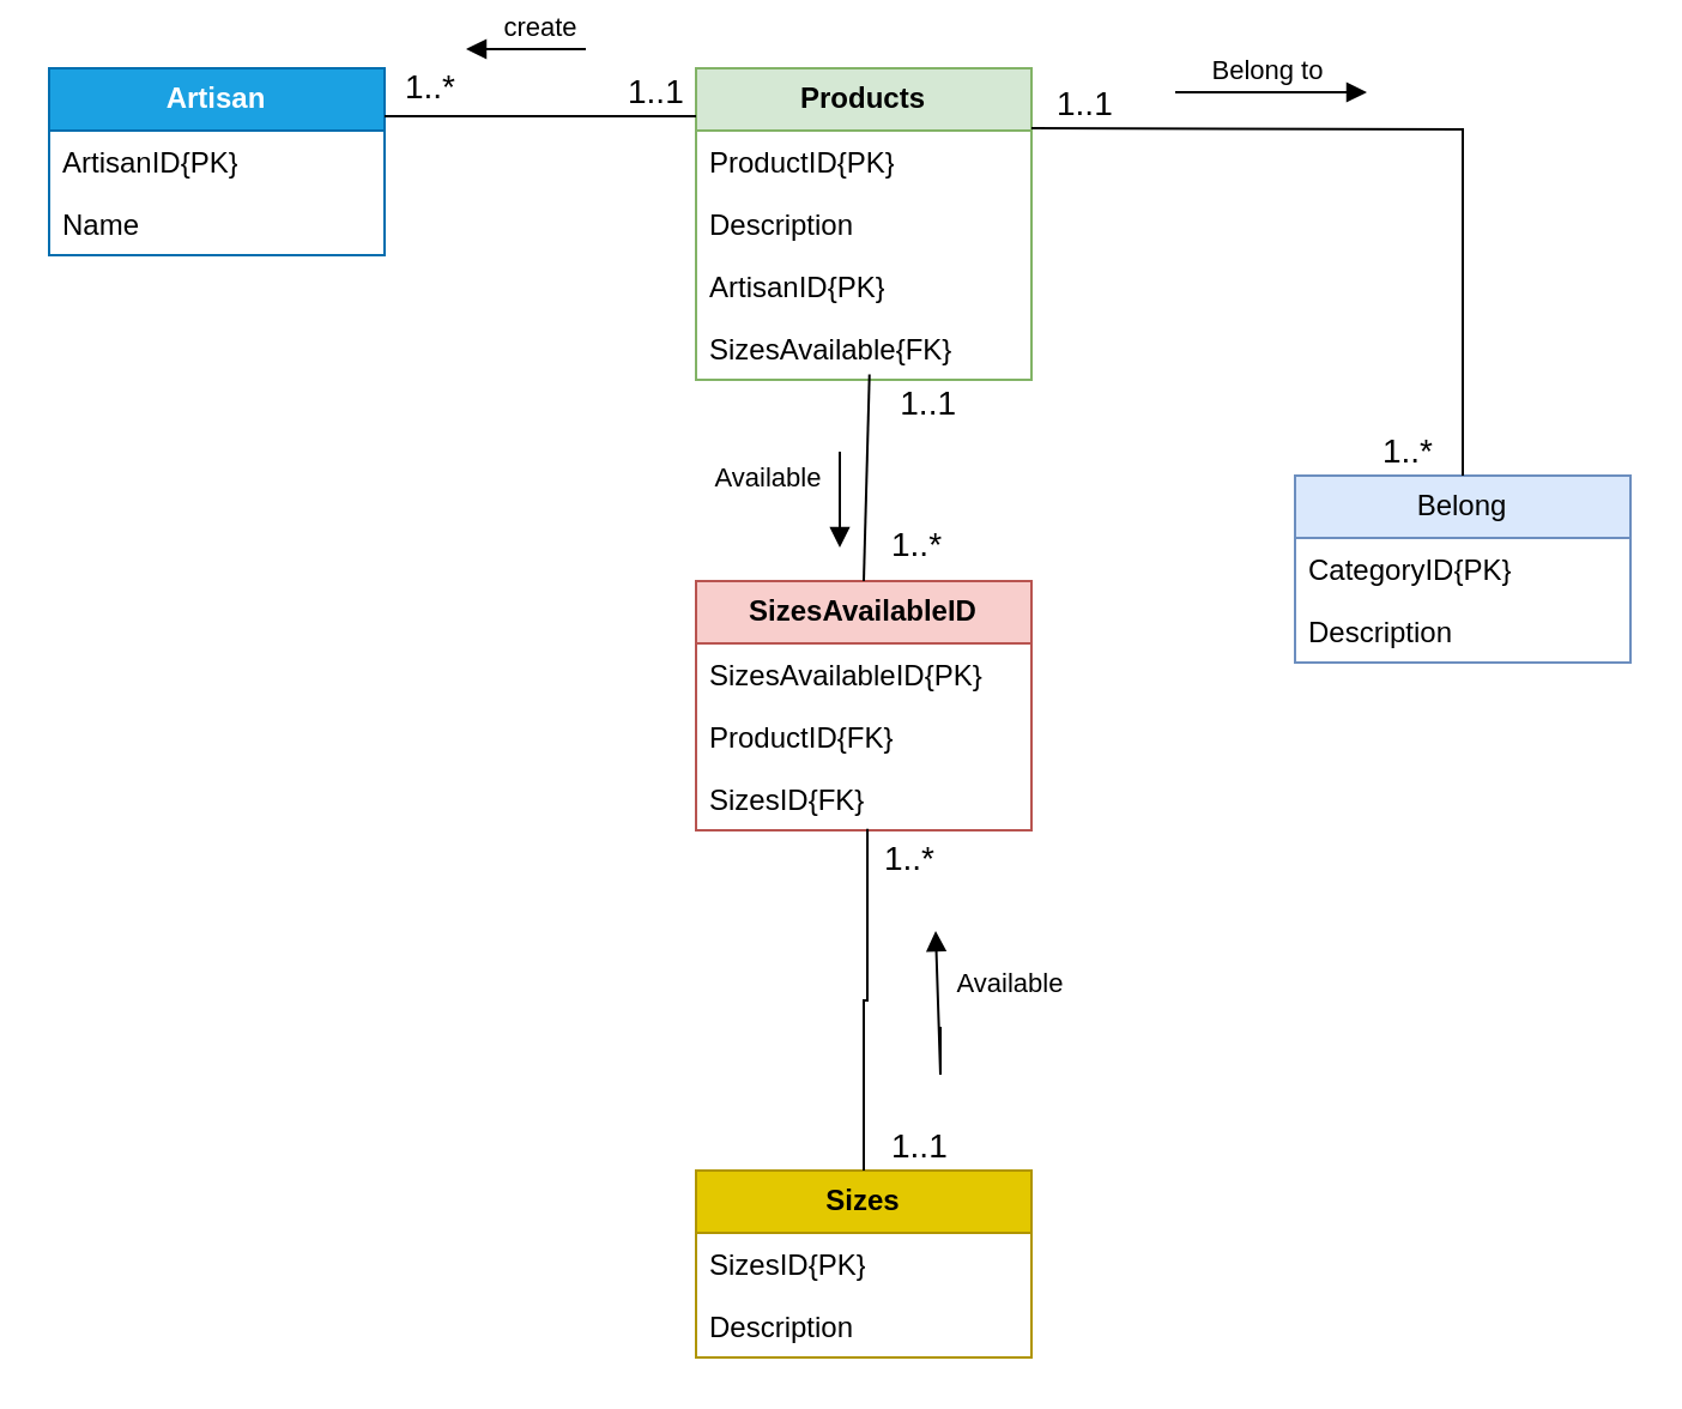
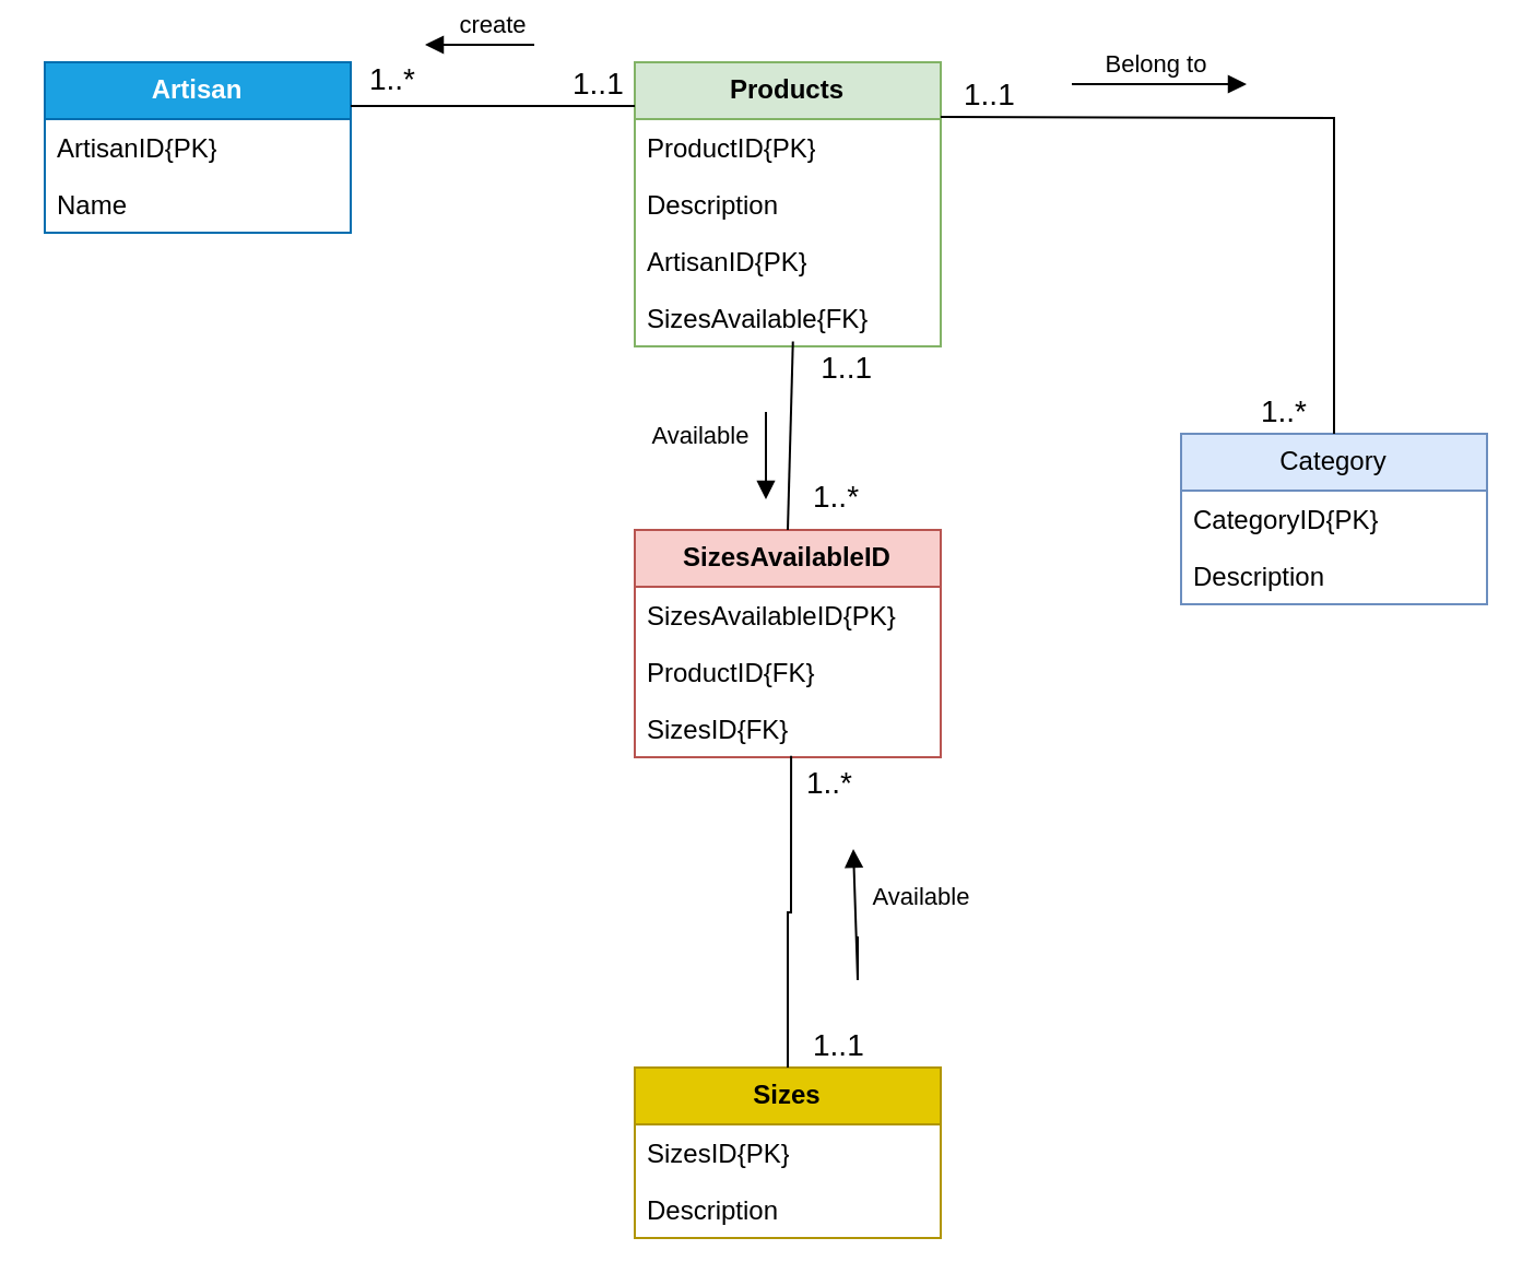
- <mxCell id="19" value="Belong" style="swimlane;fontStyle=0;childLayout=stackLayout;horizontal=1;startSize=26;fillColor=#dae8fc;horizontalStack=0;resizeParent=1;resizeParentMax=0;resizeLast=0;collapsible=1;marginBottom=0;whiteSpace=wrap;html=1;strokeColor=#6c8ebf;" parent="1" vertex="1"><mxGeometry x="540" y="198" width="140" height="78" as="geometry" /></mxCell>
+ <mxCell id="19" value="Category" style="swimlane;fontStyle=0;childLayout=stackLayout;horizontal=1;startSize=26;fillColor=#dae8fc;horizontalStack=0;resizeParent=1;resizeParentMax=0;resizeLast=0;collapsible=1;marginBottom=0;whiteSpace=wrap;html=1;strokeColor=#6c8ebf;" parent="1" vertex="1"><mxGeometry x="540" y="198" width="140" height="78" as="geometry" /></mxCell>
